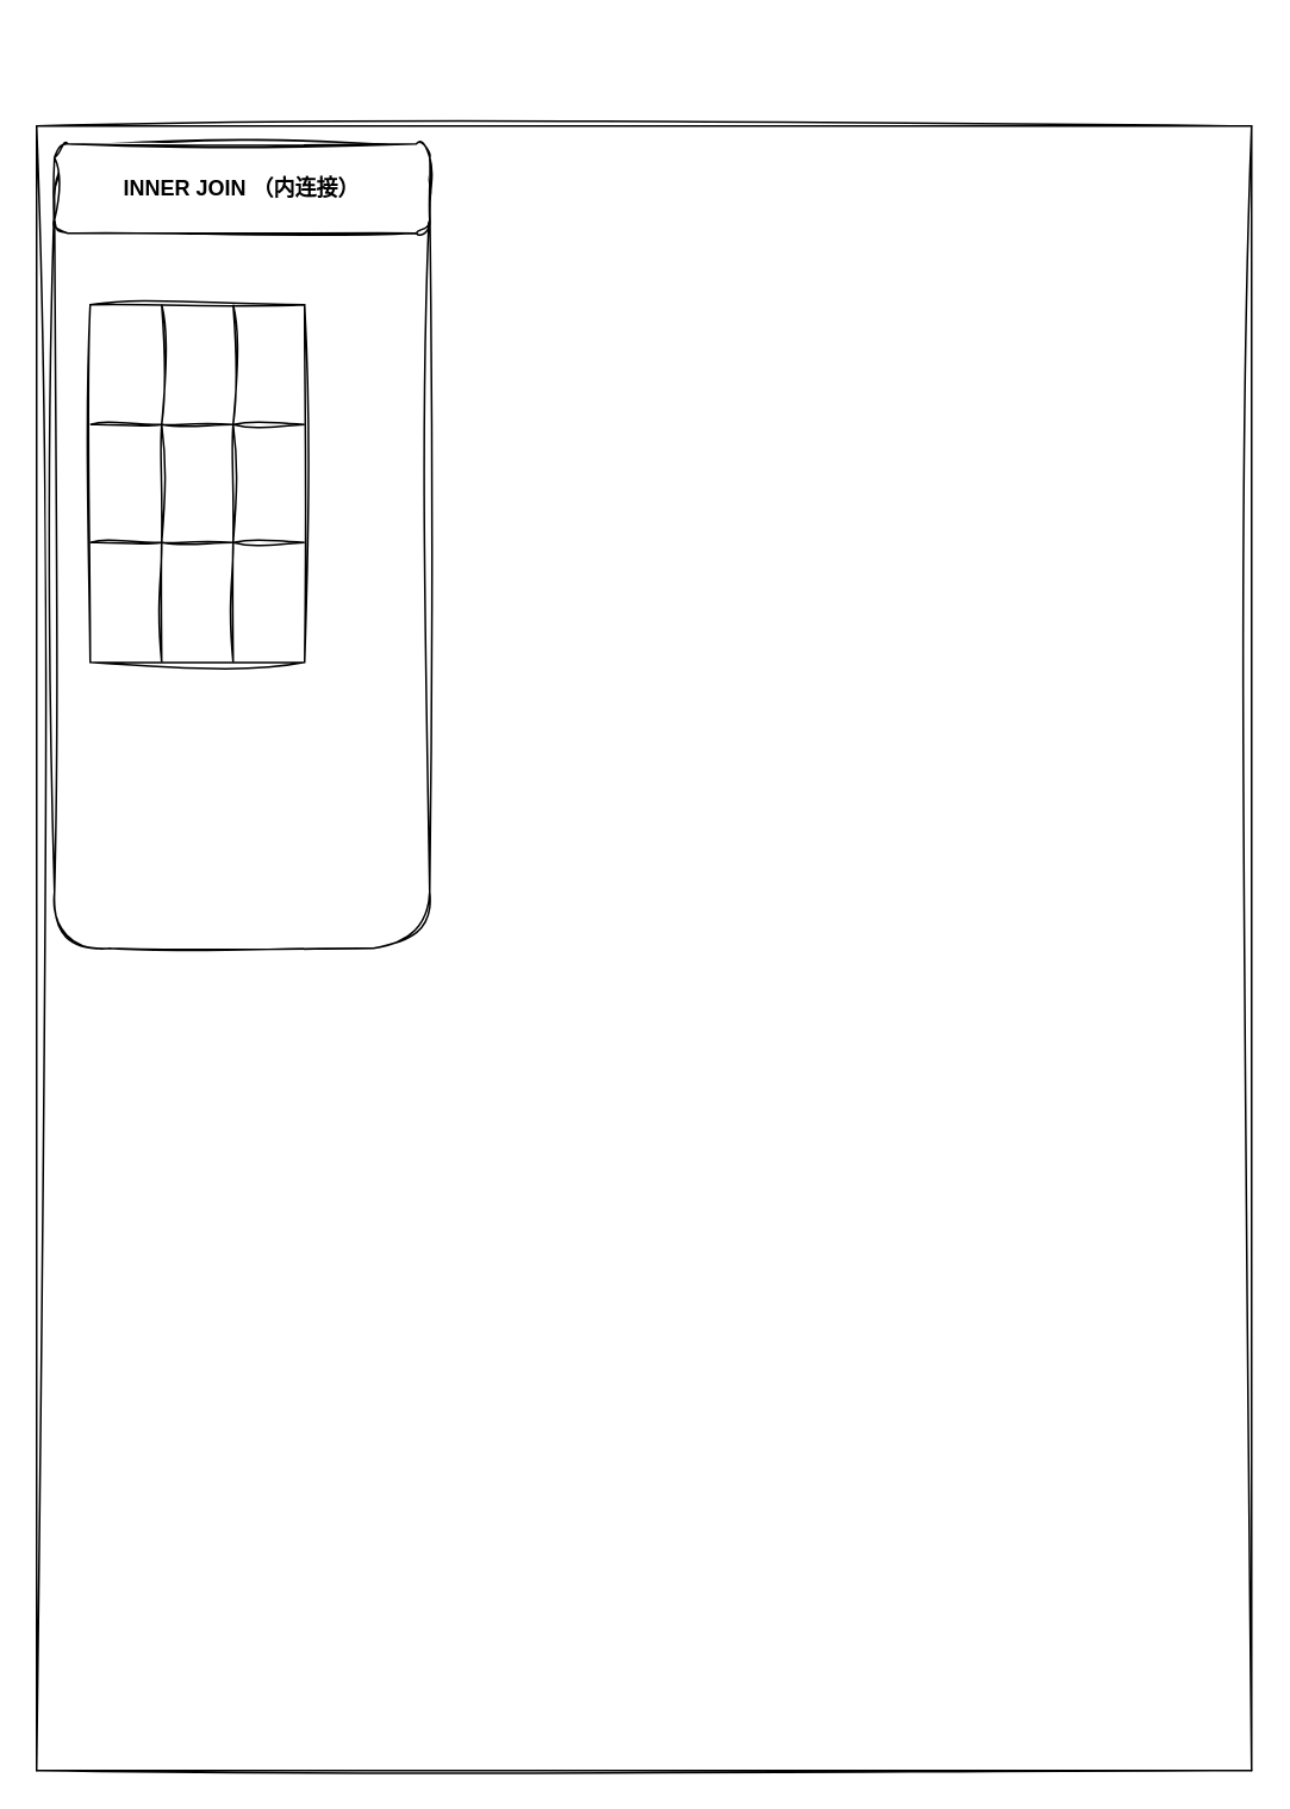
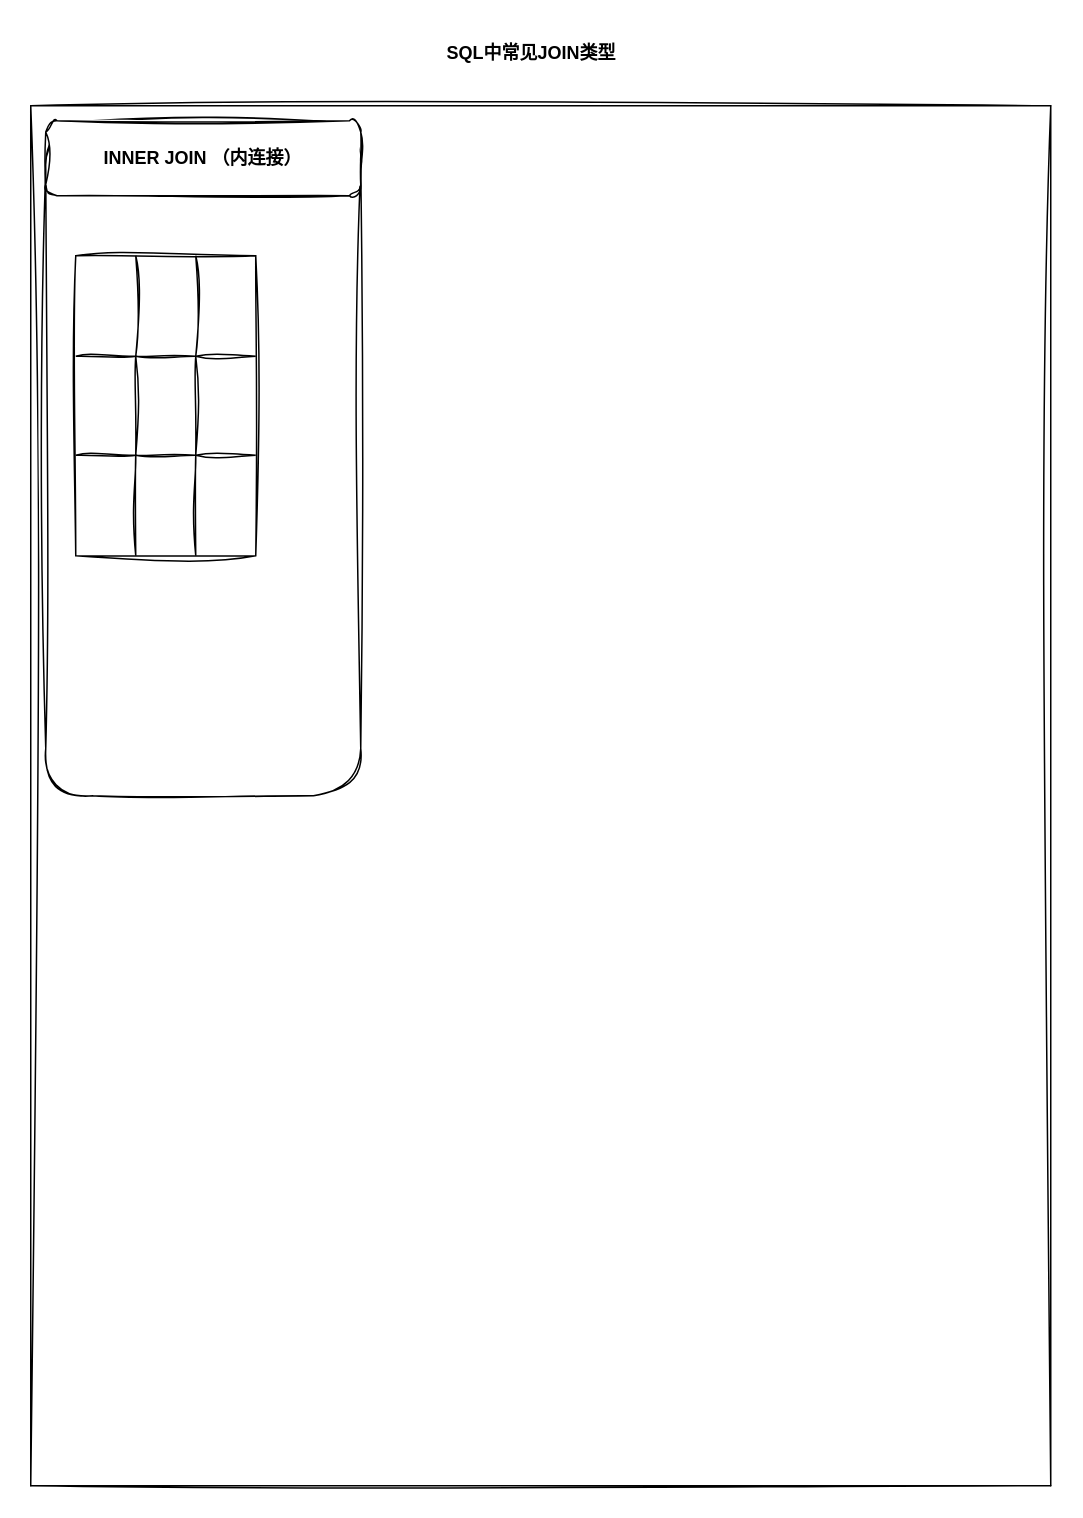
+ <mxCell id="6" value="SQL中常见JOIN类型" style="text;html=1;align=center;verticalAlign=middle;whiteSpace=wrap;rounded=0;fontFamily=Helvetica;fontStyle=1" vertex="1" parent="1"><mxGeometry x="289" y="20" width="130" height="30" as="geometry" /></mxCell>
